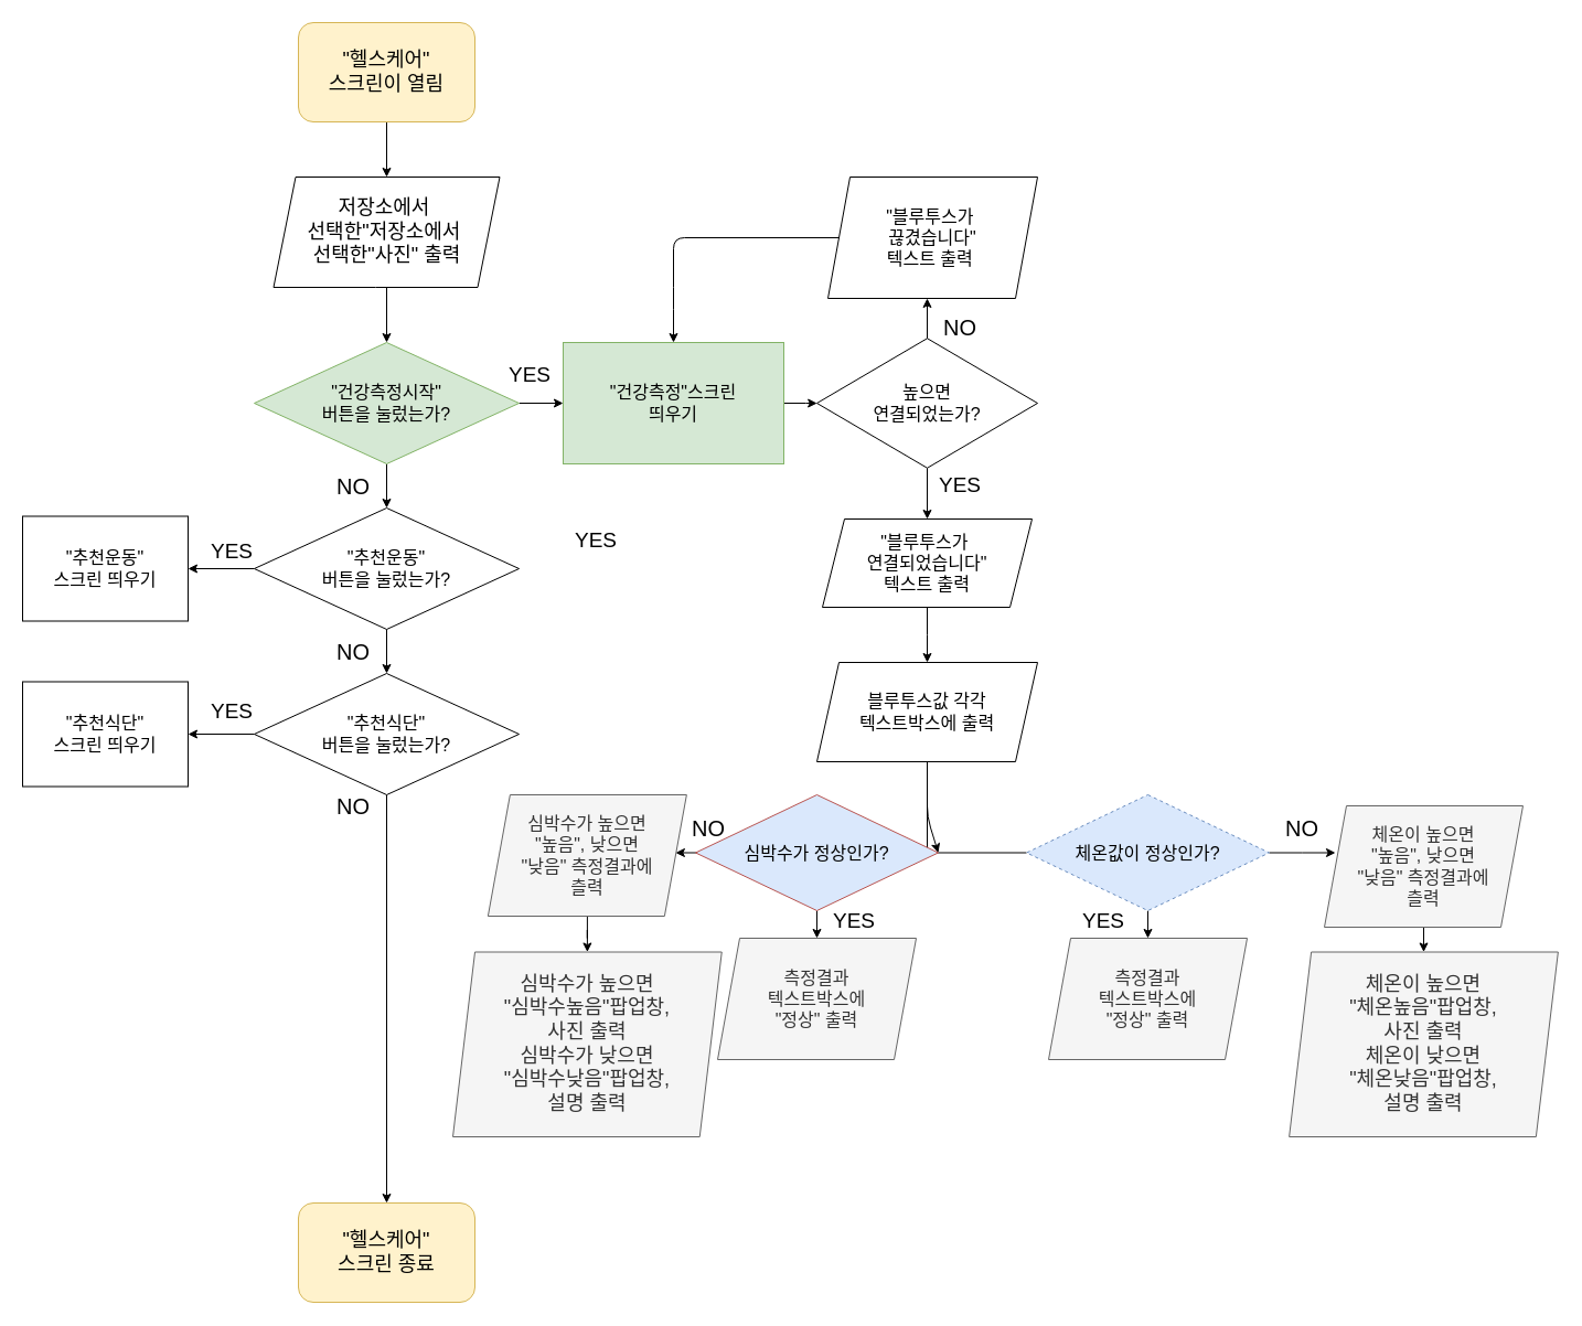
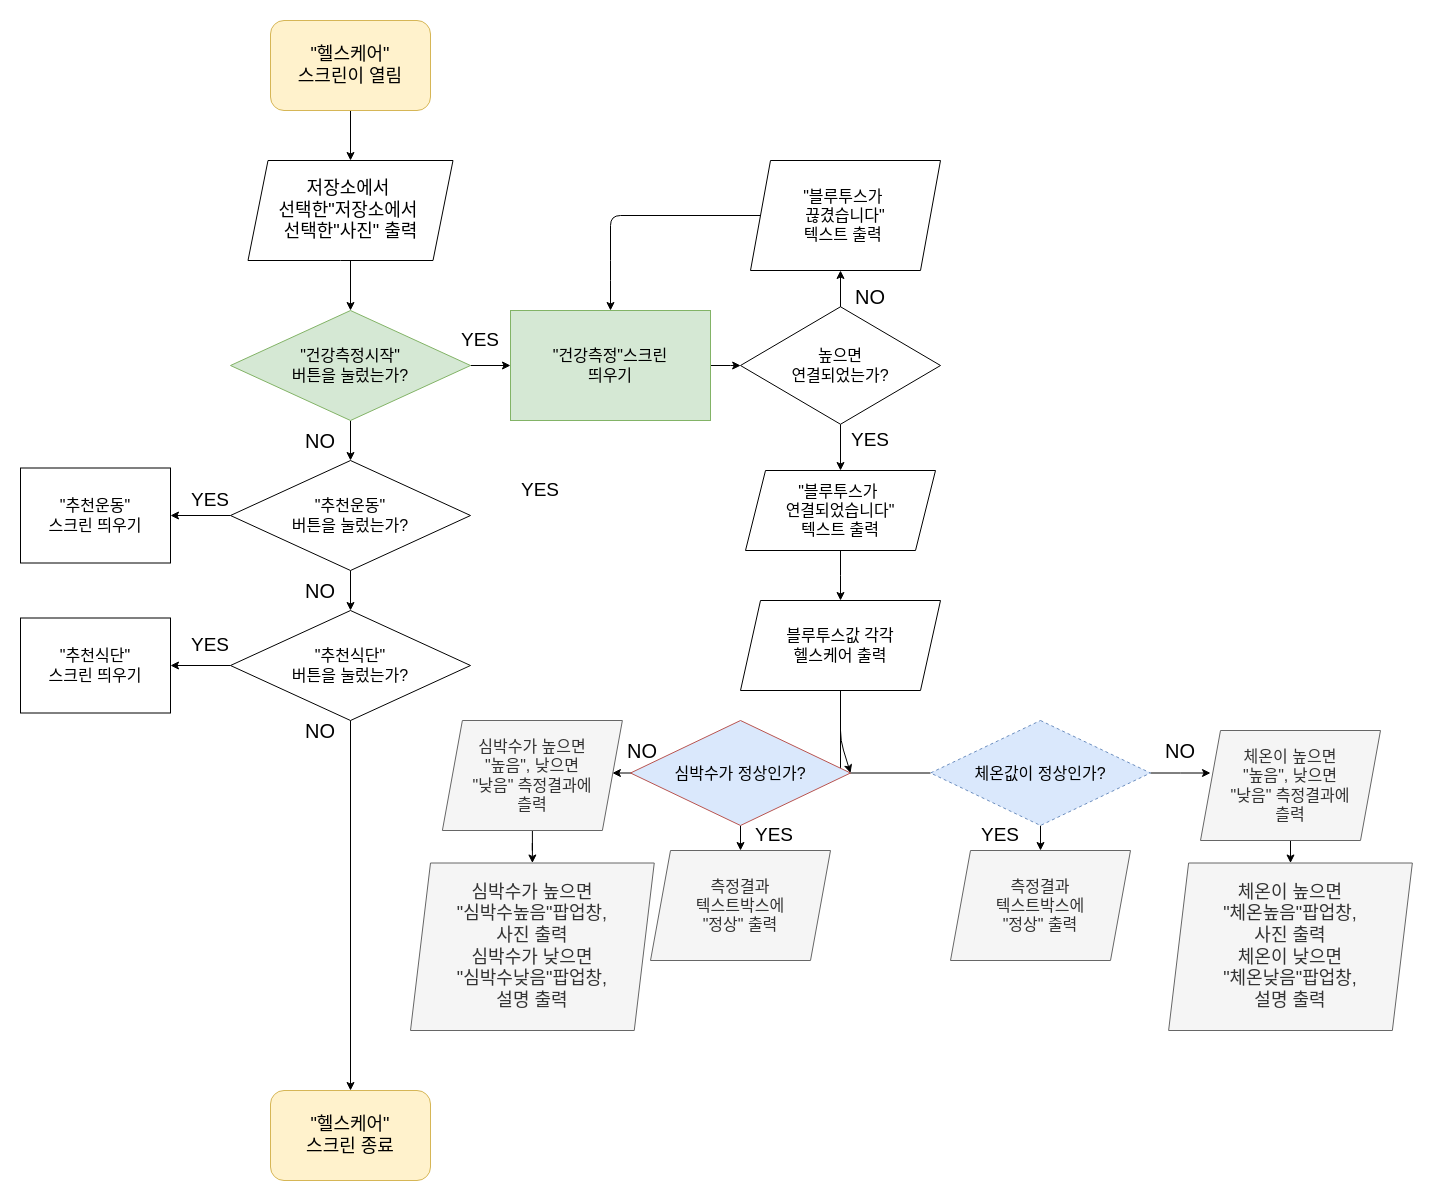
- <mxCell id="26" value="블루투스값 각각&lt;br&gt;텍스트박스에 출력" style="shape=parallelogram;perimeter=parallelogramPerimeter;whiteSpace=wrap;html=1;fixedSize=1;fontSize=16;" parent="1" vertex="1"><mxGeometry x="740" y="600" width="200" height="90" as="geometry" /></mxCell>
+ <mxCell id="26" value="블루투스값 각각&lt;br&gt;헬스케어 출력" style="shape=parallelogram;perimeter=parallelogramPerimeter;whiteSpace=wrap;html=1;fixedSize=1;fontSize=16;" parent="1" vertex="1"><mxGeometry x="740" y="600" width="200" height="90" as="geometry" /></mxCell>
